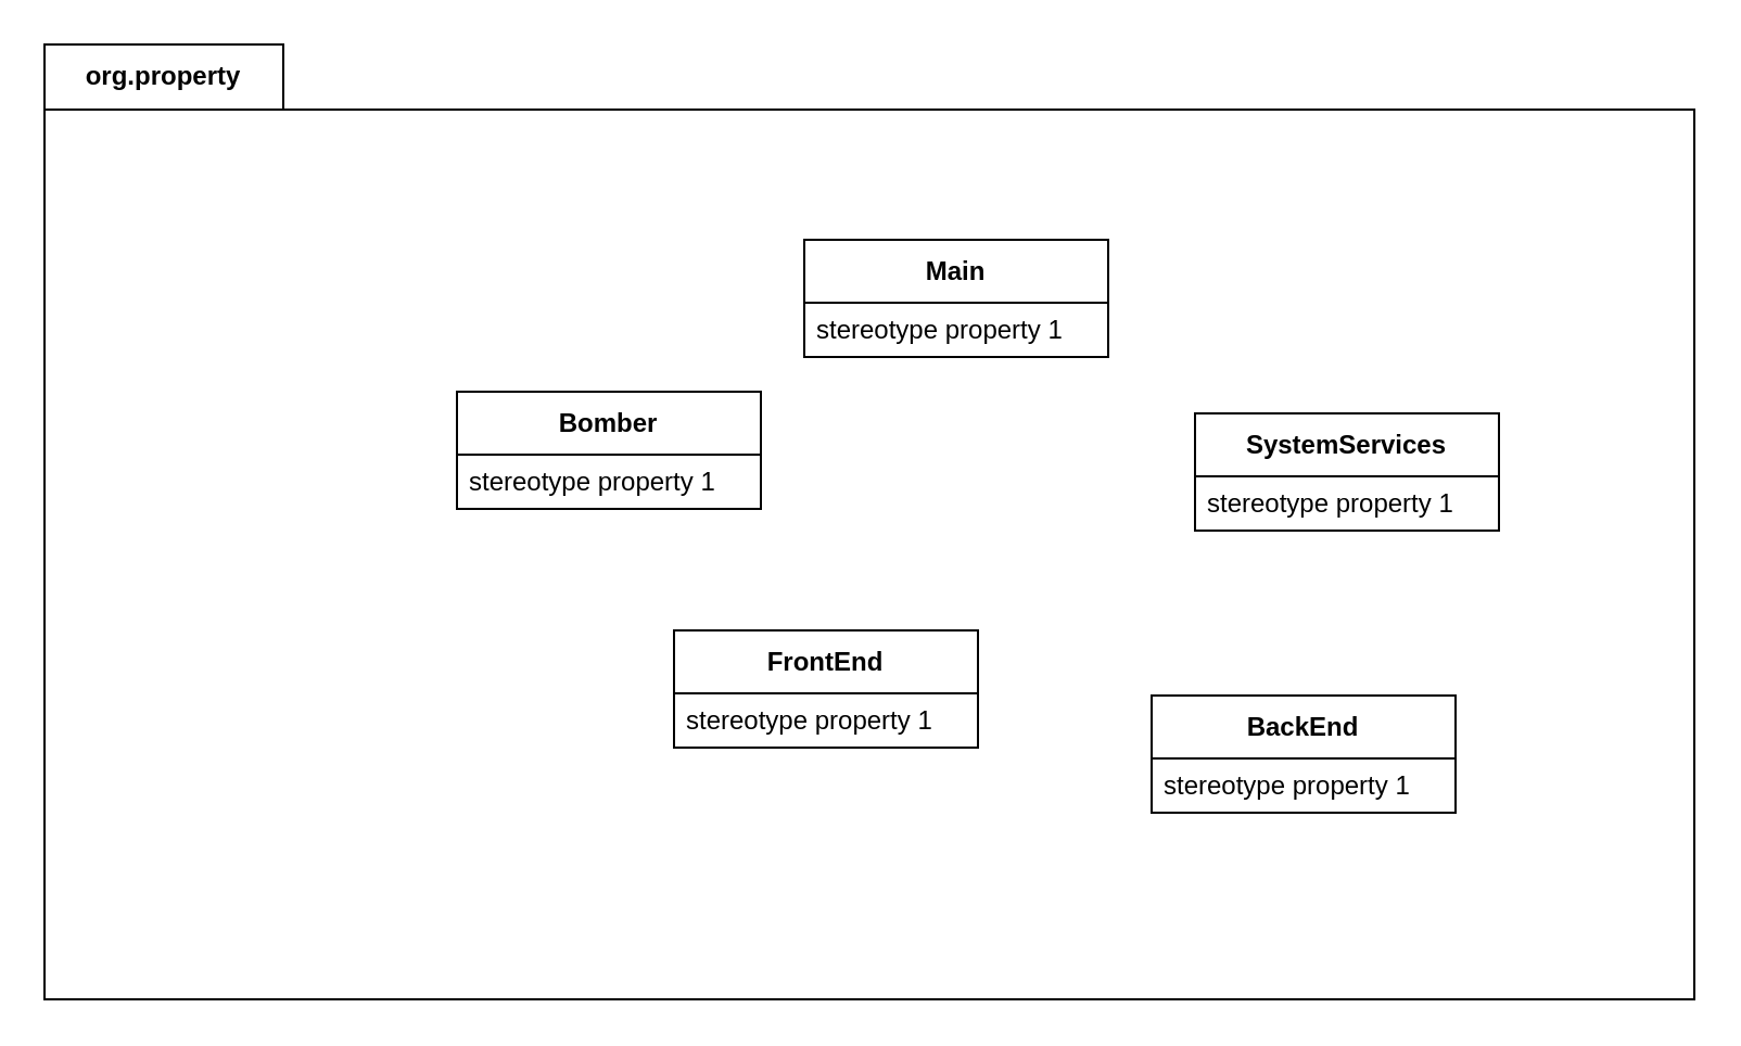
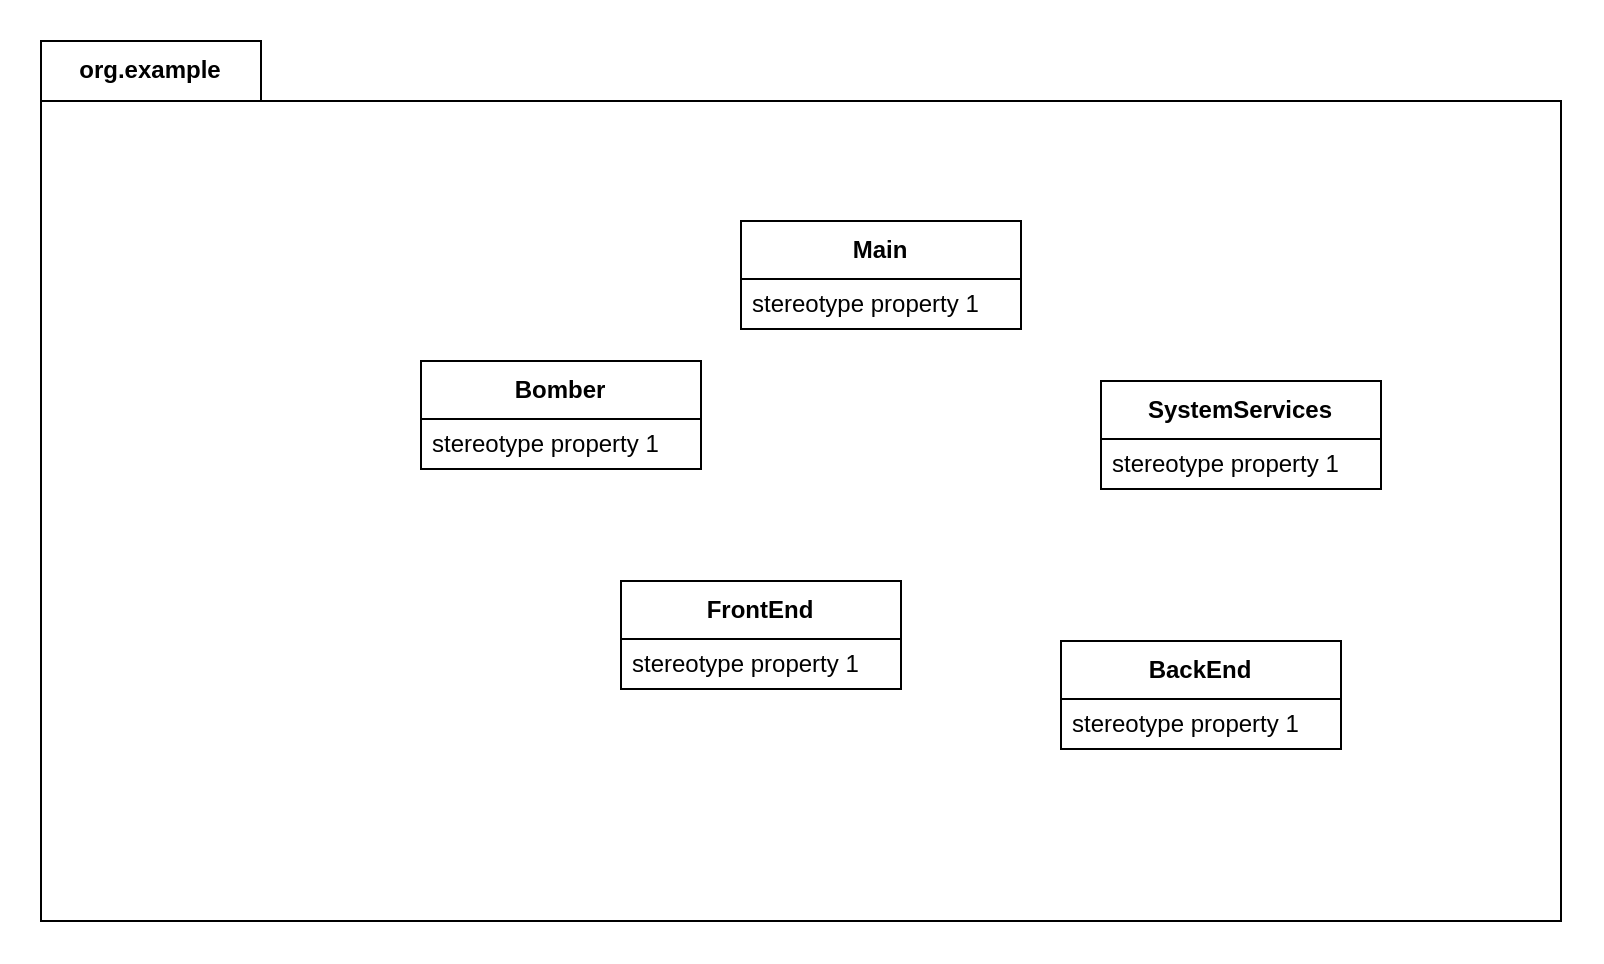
- <mxCell id="2" value="org.property" style="shape=folder;fontStyle=1;tabWidth=110;tabHeight=30;tabPosition=left;html=1;boundedLbl=1;labelInHeader=1;container=1;collapsible=0;recursiveResize=0;whiteSpace=wrap;" vertex="1" parent="1"><mxGeometry x="20" y="20" width="760" height="440" as="geometry" /></mxCell>
+ <mxCell id="2" value="org.example" style="shape=folder;fontStyle=1;tabWidth=110;tabHeight=30;tabPosition=left;html=1;boundedLbl=1;labelInHeader=1;container=1;collapsible=0;recursiveResize=0;whiteSpace=wrap;" vertex="1" parent="1"><mxGeometry x="20" y="20" width="760" height="440" as="geometry" /></mxCell>
